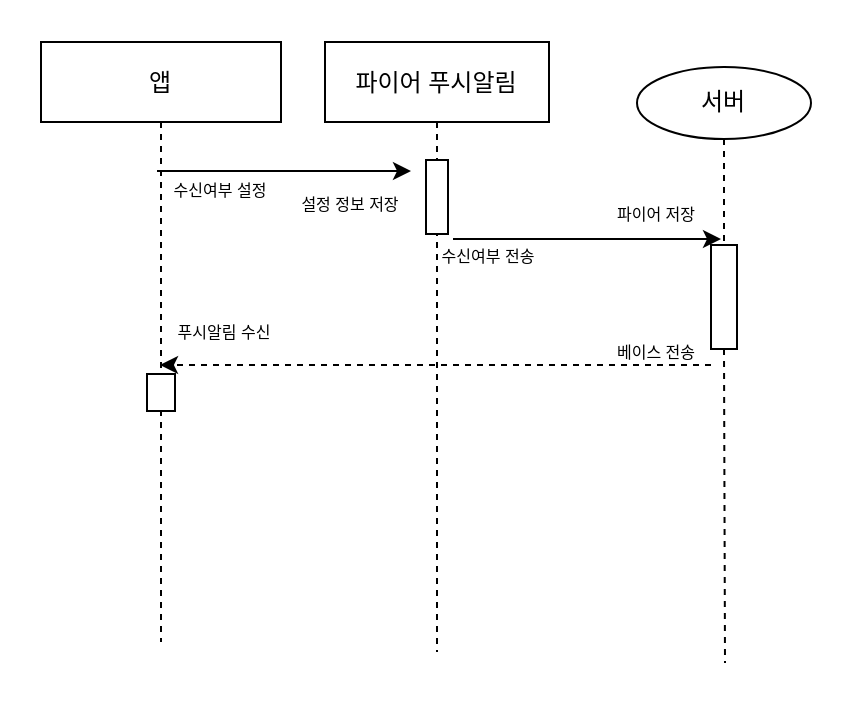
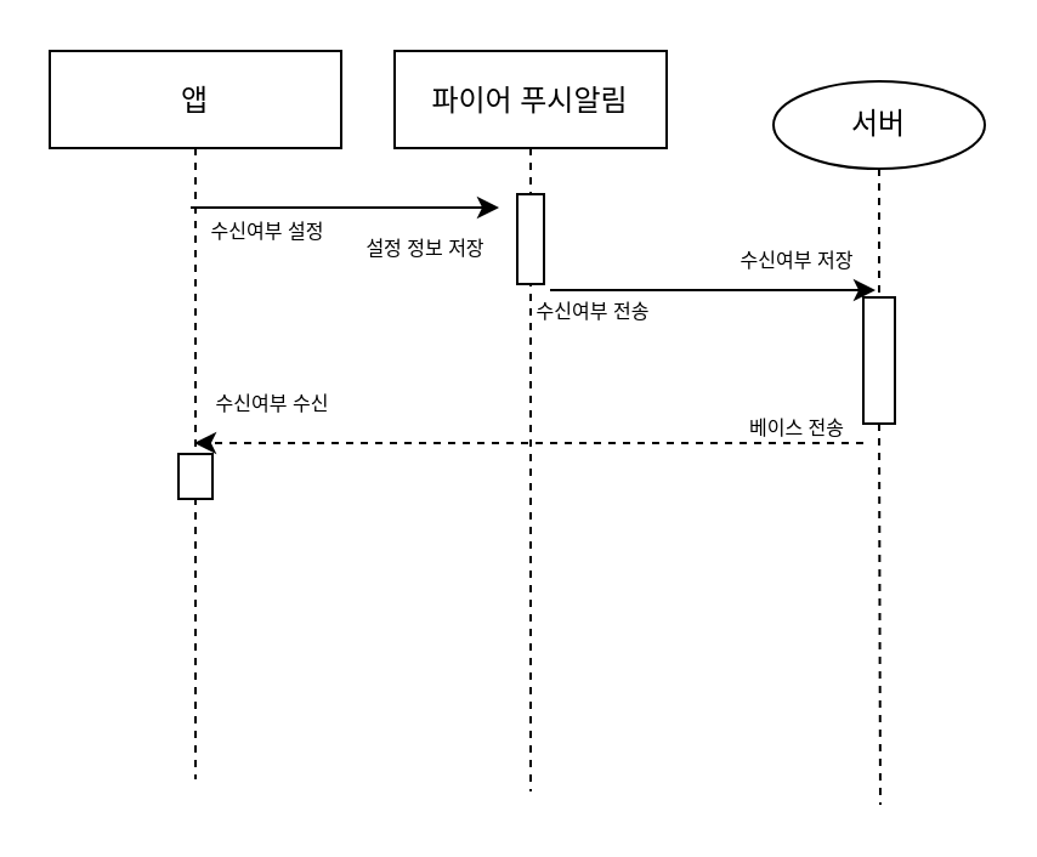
- <mxCell id="18" value="파이어 저장" style="text;html=1;strokeColor=none;fillColor=none;align=center;verticalAlign=middle;whiteSpace=wrap;rounded=0;fontSize=8;" vertex="1" parent="1"><mxGeometry x="298" y="98" width="60" height="18" as="geometry" /></mxCell>
+ <mxCell id="18" value="수신여부 저장" style="text;html=1;strokeColor=none;fillColor=none;align=center;verticalAlign=middle;whiteSpace=wrap;rounded=0;fontSize=8;" vertex="1" parent="1"><mxGeometry x="298" y="98" width="60" height="18" as="geometry" /></mxCell>
- <mxCell id="8" value="푸시알림 수신" style="text;html=1;strokeColor=none;fillColor=none;align=center;verticalAlign=middle;whiteSpace=wrap;rounded=0;fontSize=8;" parent="6" vertex="1"><mxGeometry x="62" y="130.5" width="60" height="30" as="geometry" /></mxCell>
+ <mxCell id="8" value="수신여부 수신" style="text;html=1;strokeColor=none;fillColor=none;align=center;verticalAlign=middle;whiteSpace=wrap;rounded=0;fontSize=8;" parent="6" vertex="1"><mxGeometry x="62" y="130.5" width="60" height="30" as="geometry" /></mxCell>
